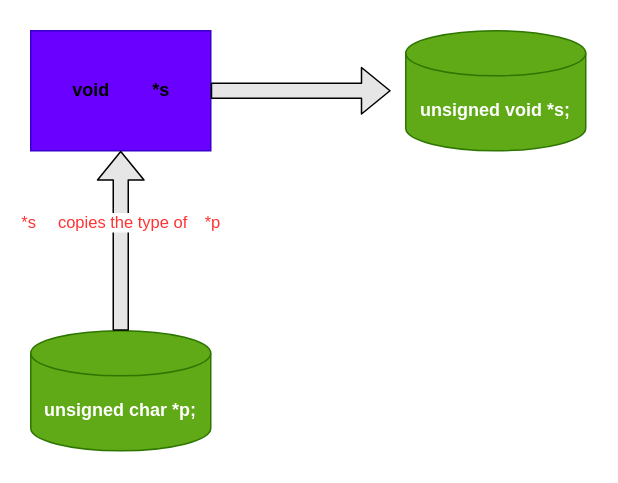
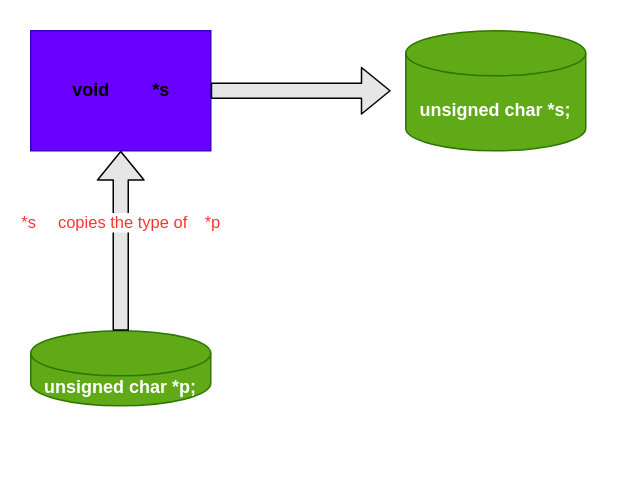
- <mxCell id="19" value="&lt;b&gt;unsigned void *s;&lt;/b&gt;" style="shape=cylinder3;whiteSpace=wrap;html=1;boundedLbl=1;backgroundOutline=1;size=15;fillColor=#60a917;fontColor=#ffffff;strokeColor=#2D7600;" parent="1" vertex="1"><mxGeometry x="270" y="20" width="120" height="80" as="geometry" /></mxCell>
+ <mxCell id="19" value="&lt;b&gt;unsigned char *s;&lt;/b&gt;" style="shape=cylinder3;whiteSpace=wrap;html=1;boundedLbl=1;backgroundOutline=1;size=15;fillColor=#60a917;fontColor=#ffffff;strokeColor=#2D7600;" parent="1" vertex="1"><mxGeometry x="270" y="20" width="120" height="80" as="geometry" /></mxCell>
- <mxCell id="15" value="&lt;b&gt;unsigned char *p;&lt;/b&gt;" style="shape=cylinder3;whiteSpace=wrap;html=1;boundedLbl=1;backgroundOutline=1;size=15;fillColor=#60a917;fontColor=#ffffff;strokeColor=#2D7600;" parent="1" vertex="1"><mxGeometry x="20" y="220" width="120" height="80" as="geometry" /></mxCell>
+ <mxCell id="15" value="&lt;b&gt;unsigned char *p;&lt;/b&gt;" style="shape=cylinder3;whiteSpace=wrap;html=1;boundedLbl=1;backgroundOutline=1;size=15;fillColor=#60a917;fontColor=#ffffff;strokeColor=#2D7600;" parent="1" vertex="1"><mxGeometry x="20" y="220" width="120" height="50" as="geometry" /></mxCell>
